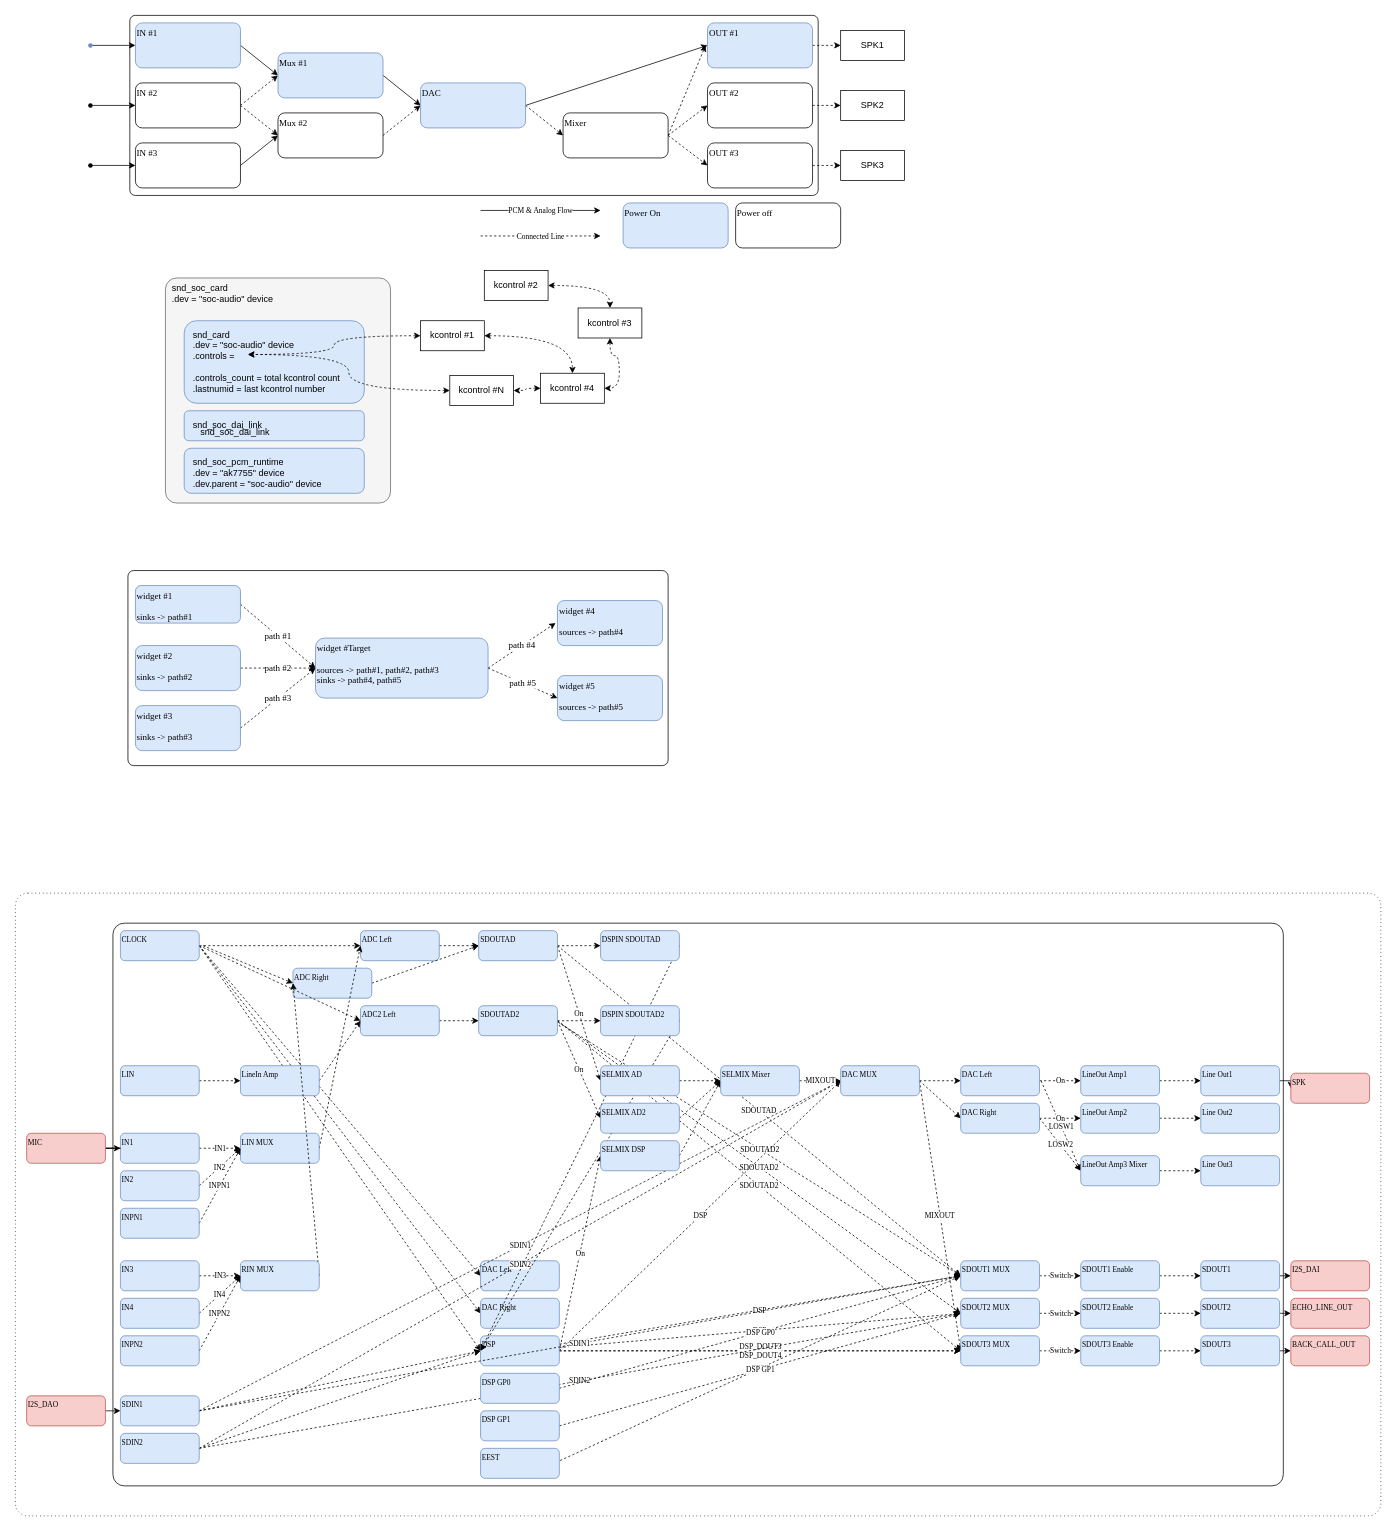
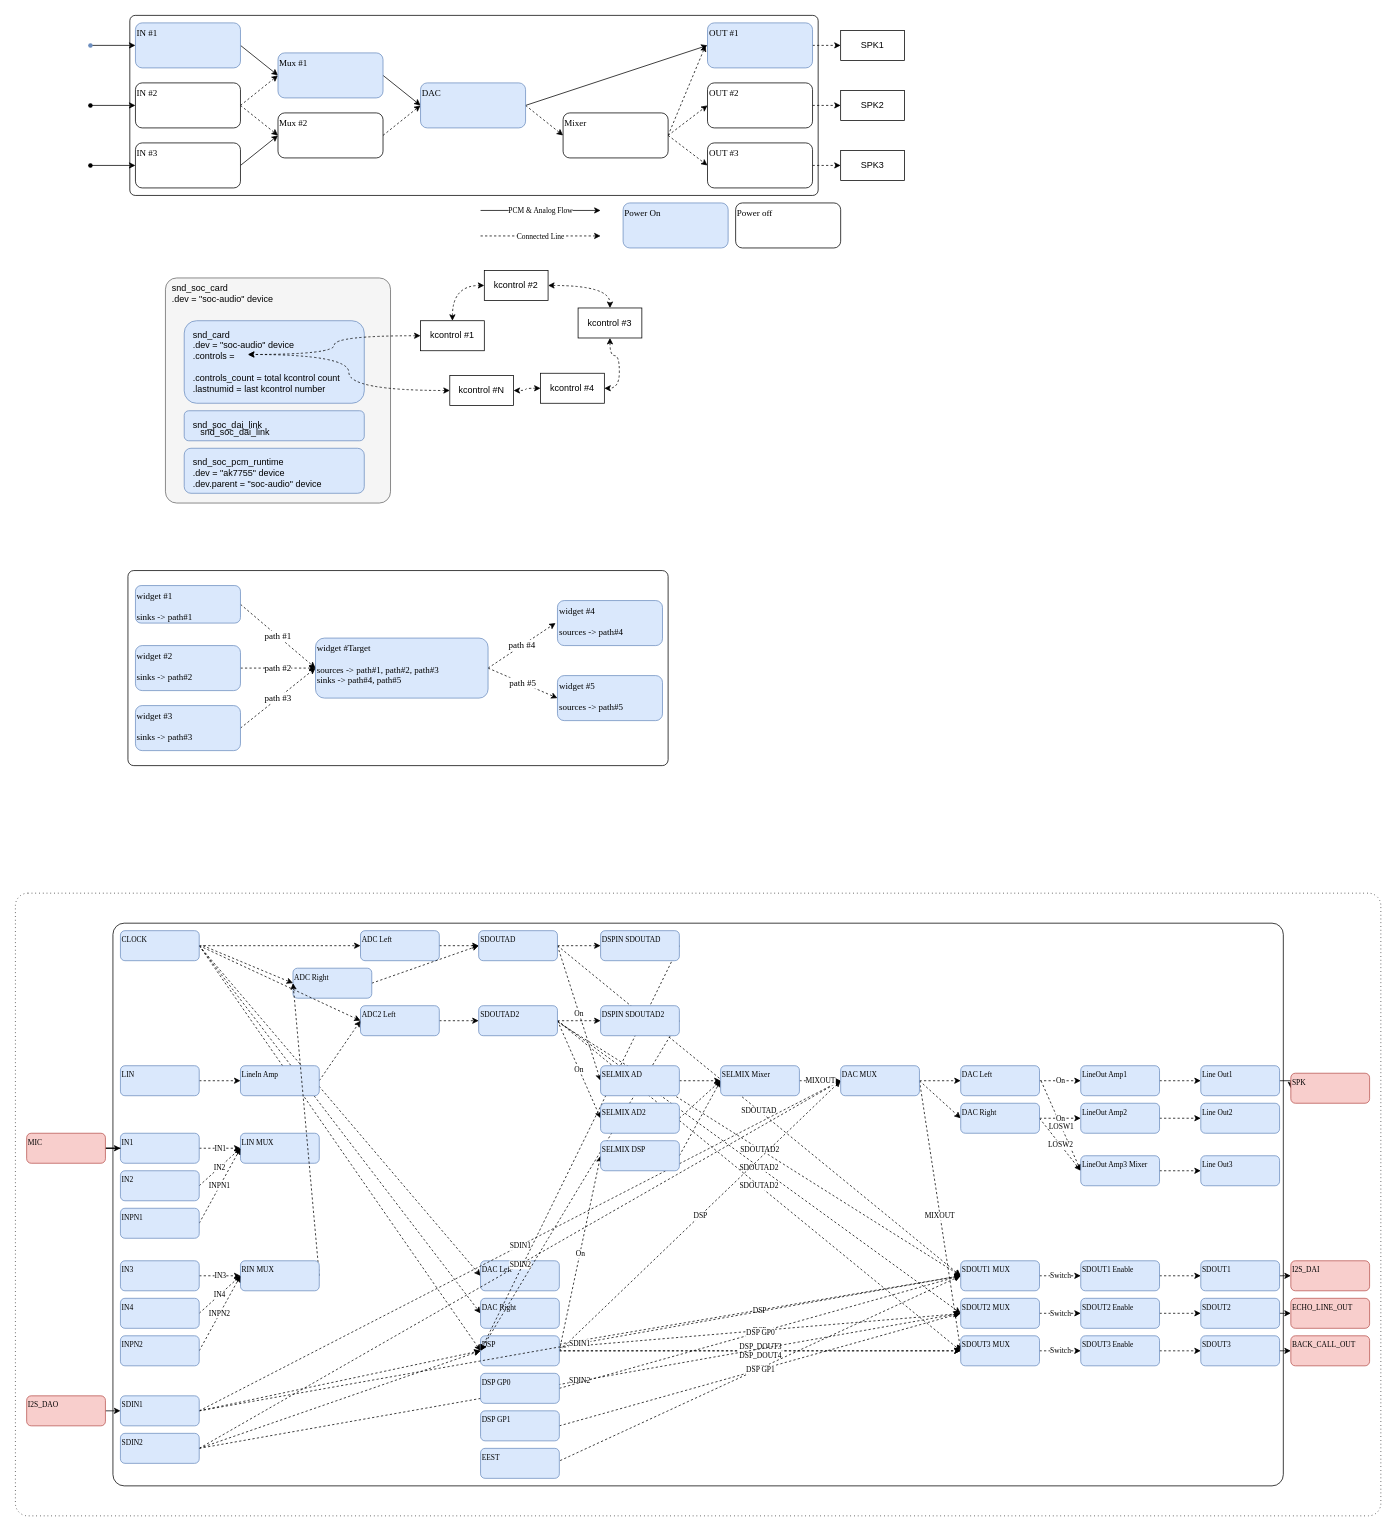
- <mxCell id="13" style="edgeStyle=orthogonalEdgeStyle;rounded=0;orthogonalLoop=1;jettySize=auto;html=1;startArrow=classic;startFill=1;curved=1;dashed=1;" parent="1" source="15" target="23" edge="1"><mxGeometry relative="1" as="geometry" /></mxCell>
+ <mxCell id="13" style="edgeStyle=orthogonalEdgeStyle;rounded=0;orthogonalLoop=1;jettySize=auto;html=1;entryX=0;entryY=0.5;entryDx=0;entryDy=0;startArrow=classic;startFill=1;curved=1;dashed=1;" parent="1" source="15" target="17" edge="1"><mxGeometry relative="1" as="geometry" /></mxCell>
- <mxCell id="60" style="edgeStyle=none;rounded=0;orthogonalLoop=1;jettySize=auto;html=1;dashed=1;fontFamily=Tahoma;fontSize=10;startArrow=none;startFill=0;exitX=1;exitY=0.5;exitDx=0;exitDy=0;entryX=0;entryY=0.5;entryDx=0;entryDy=0;" parent="1" source="61" target="38" edge="1"><mxGeometry relative="1" as="geometry" /></mxCell>
